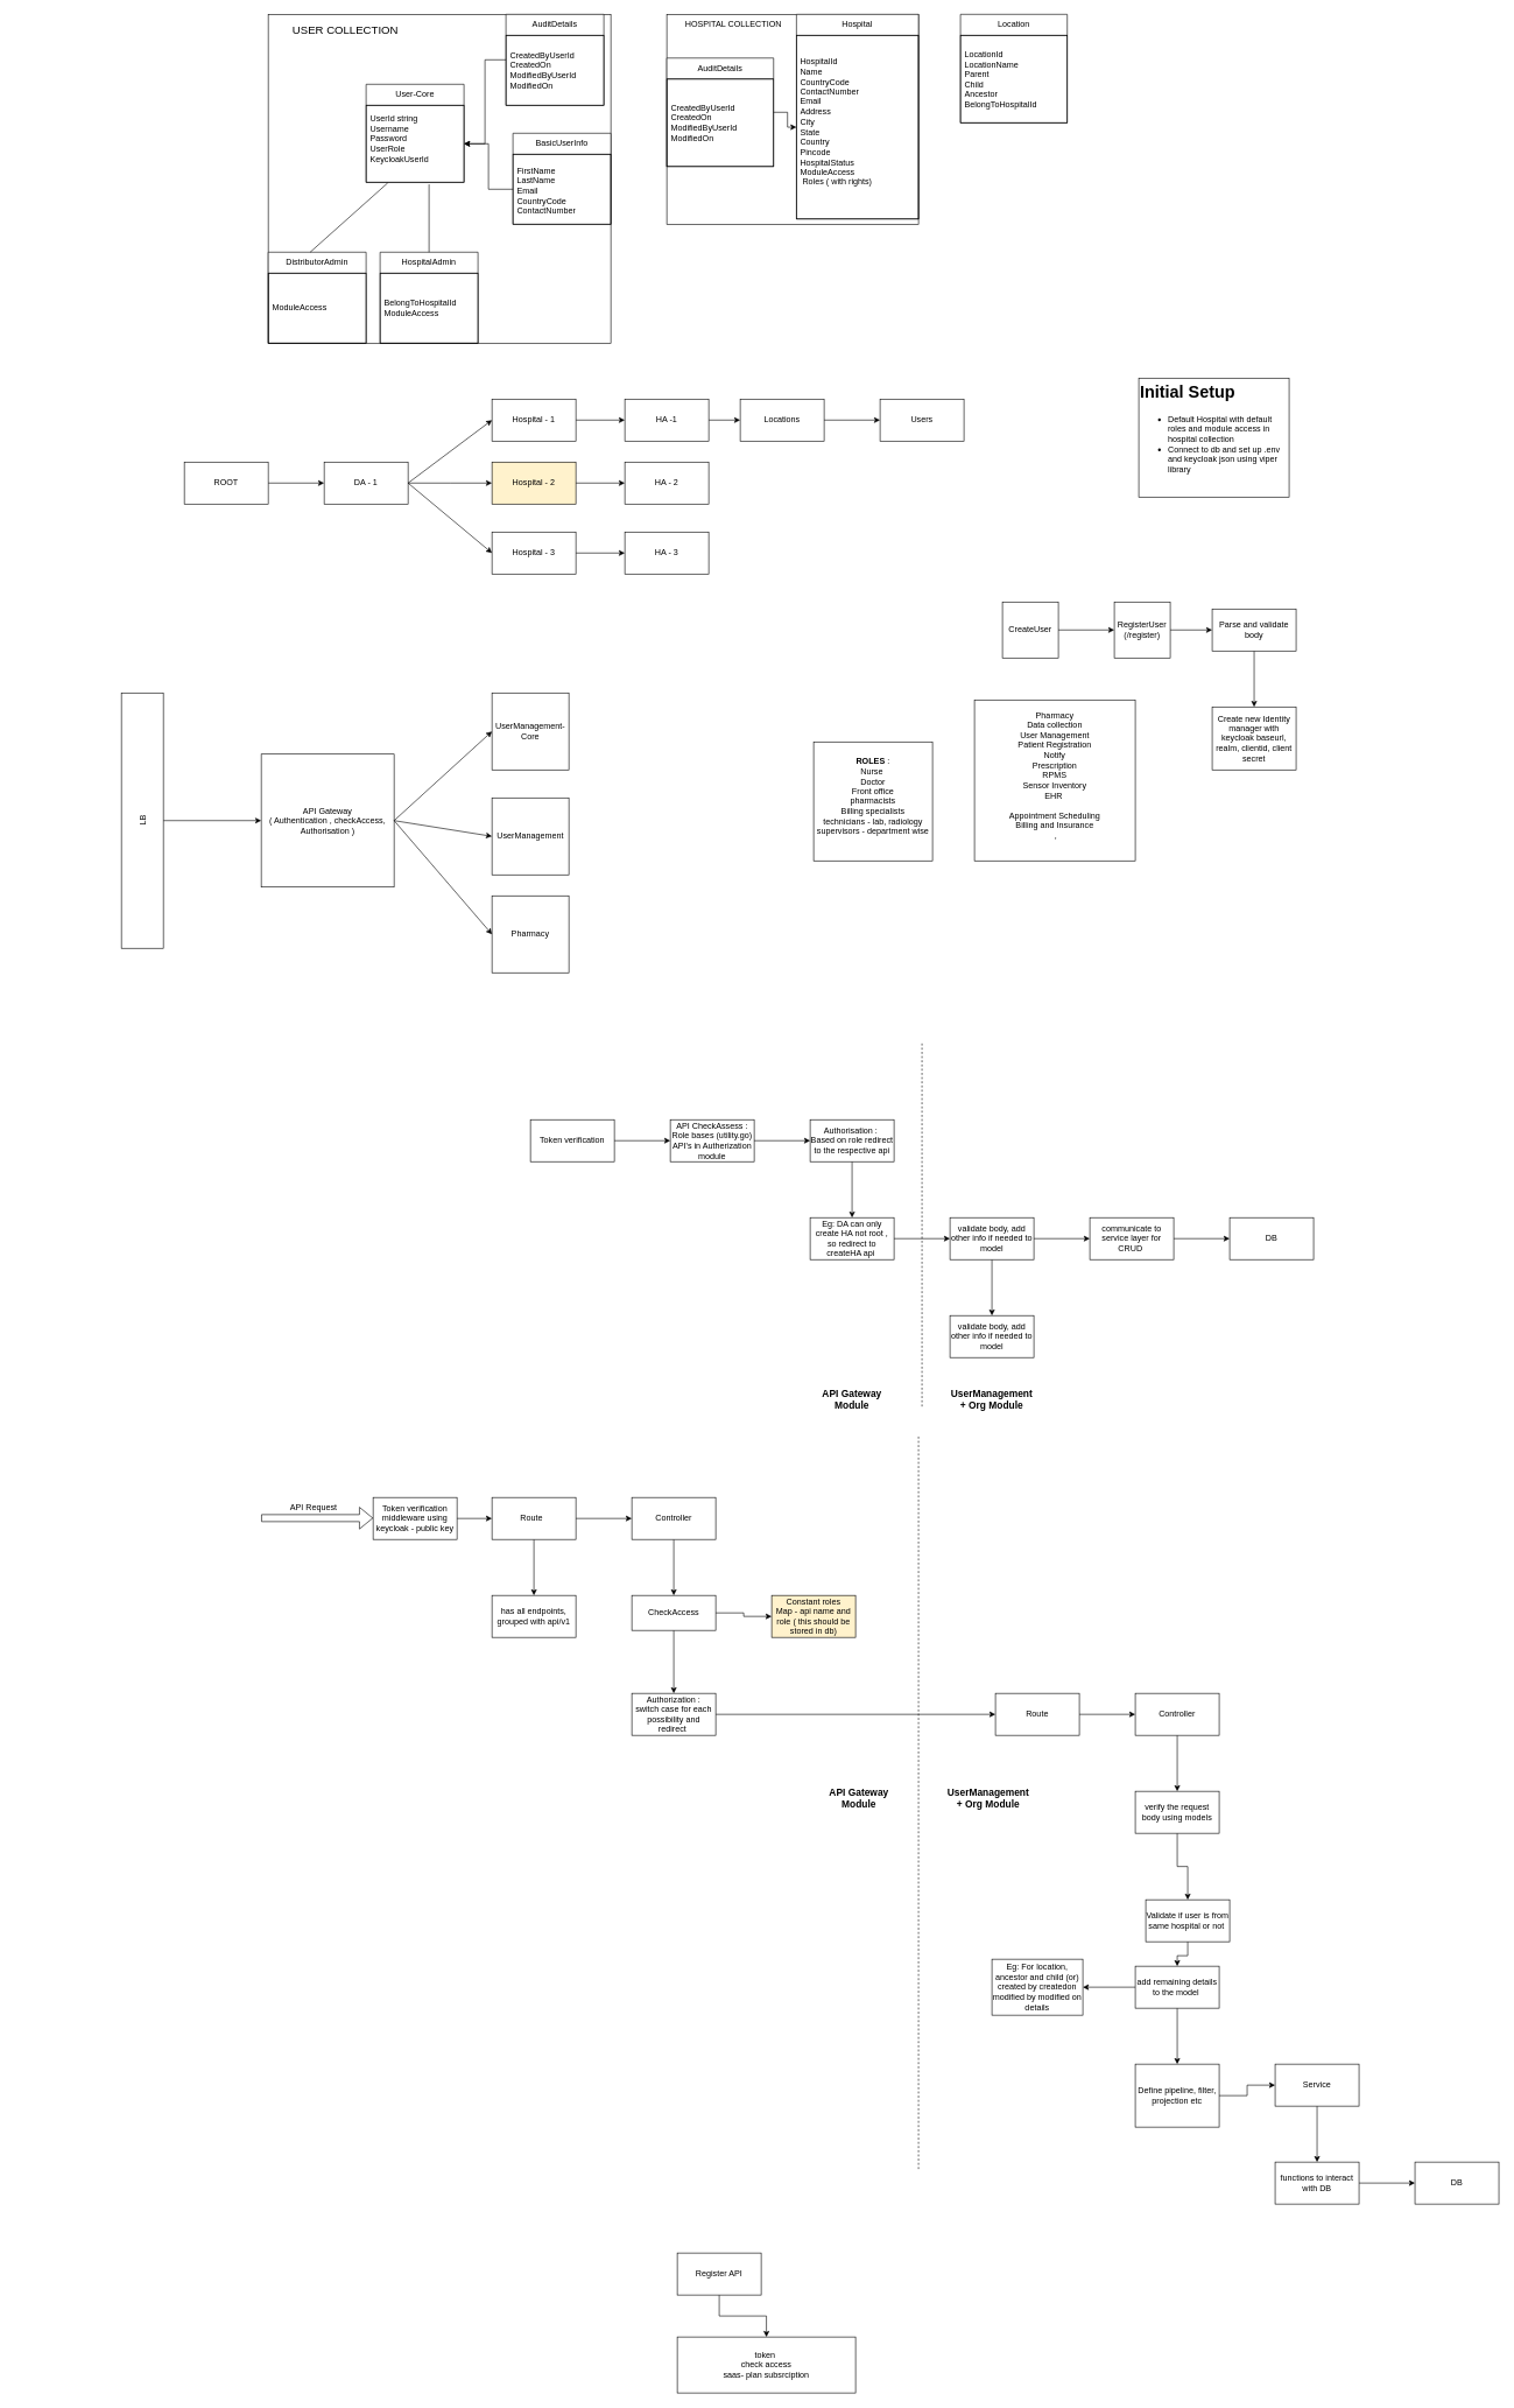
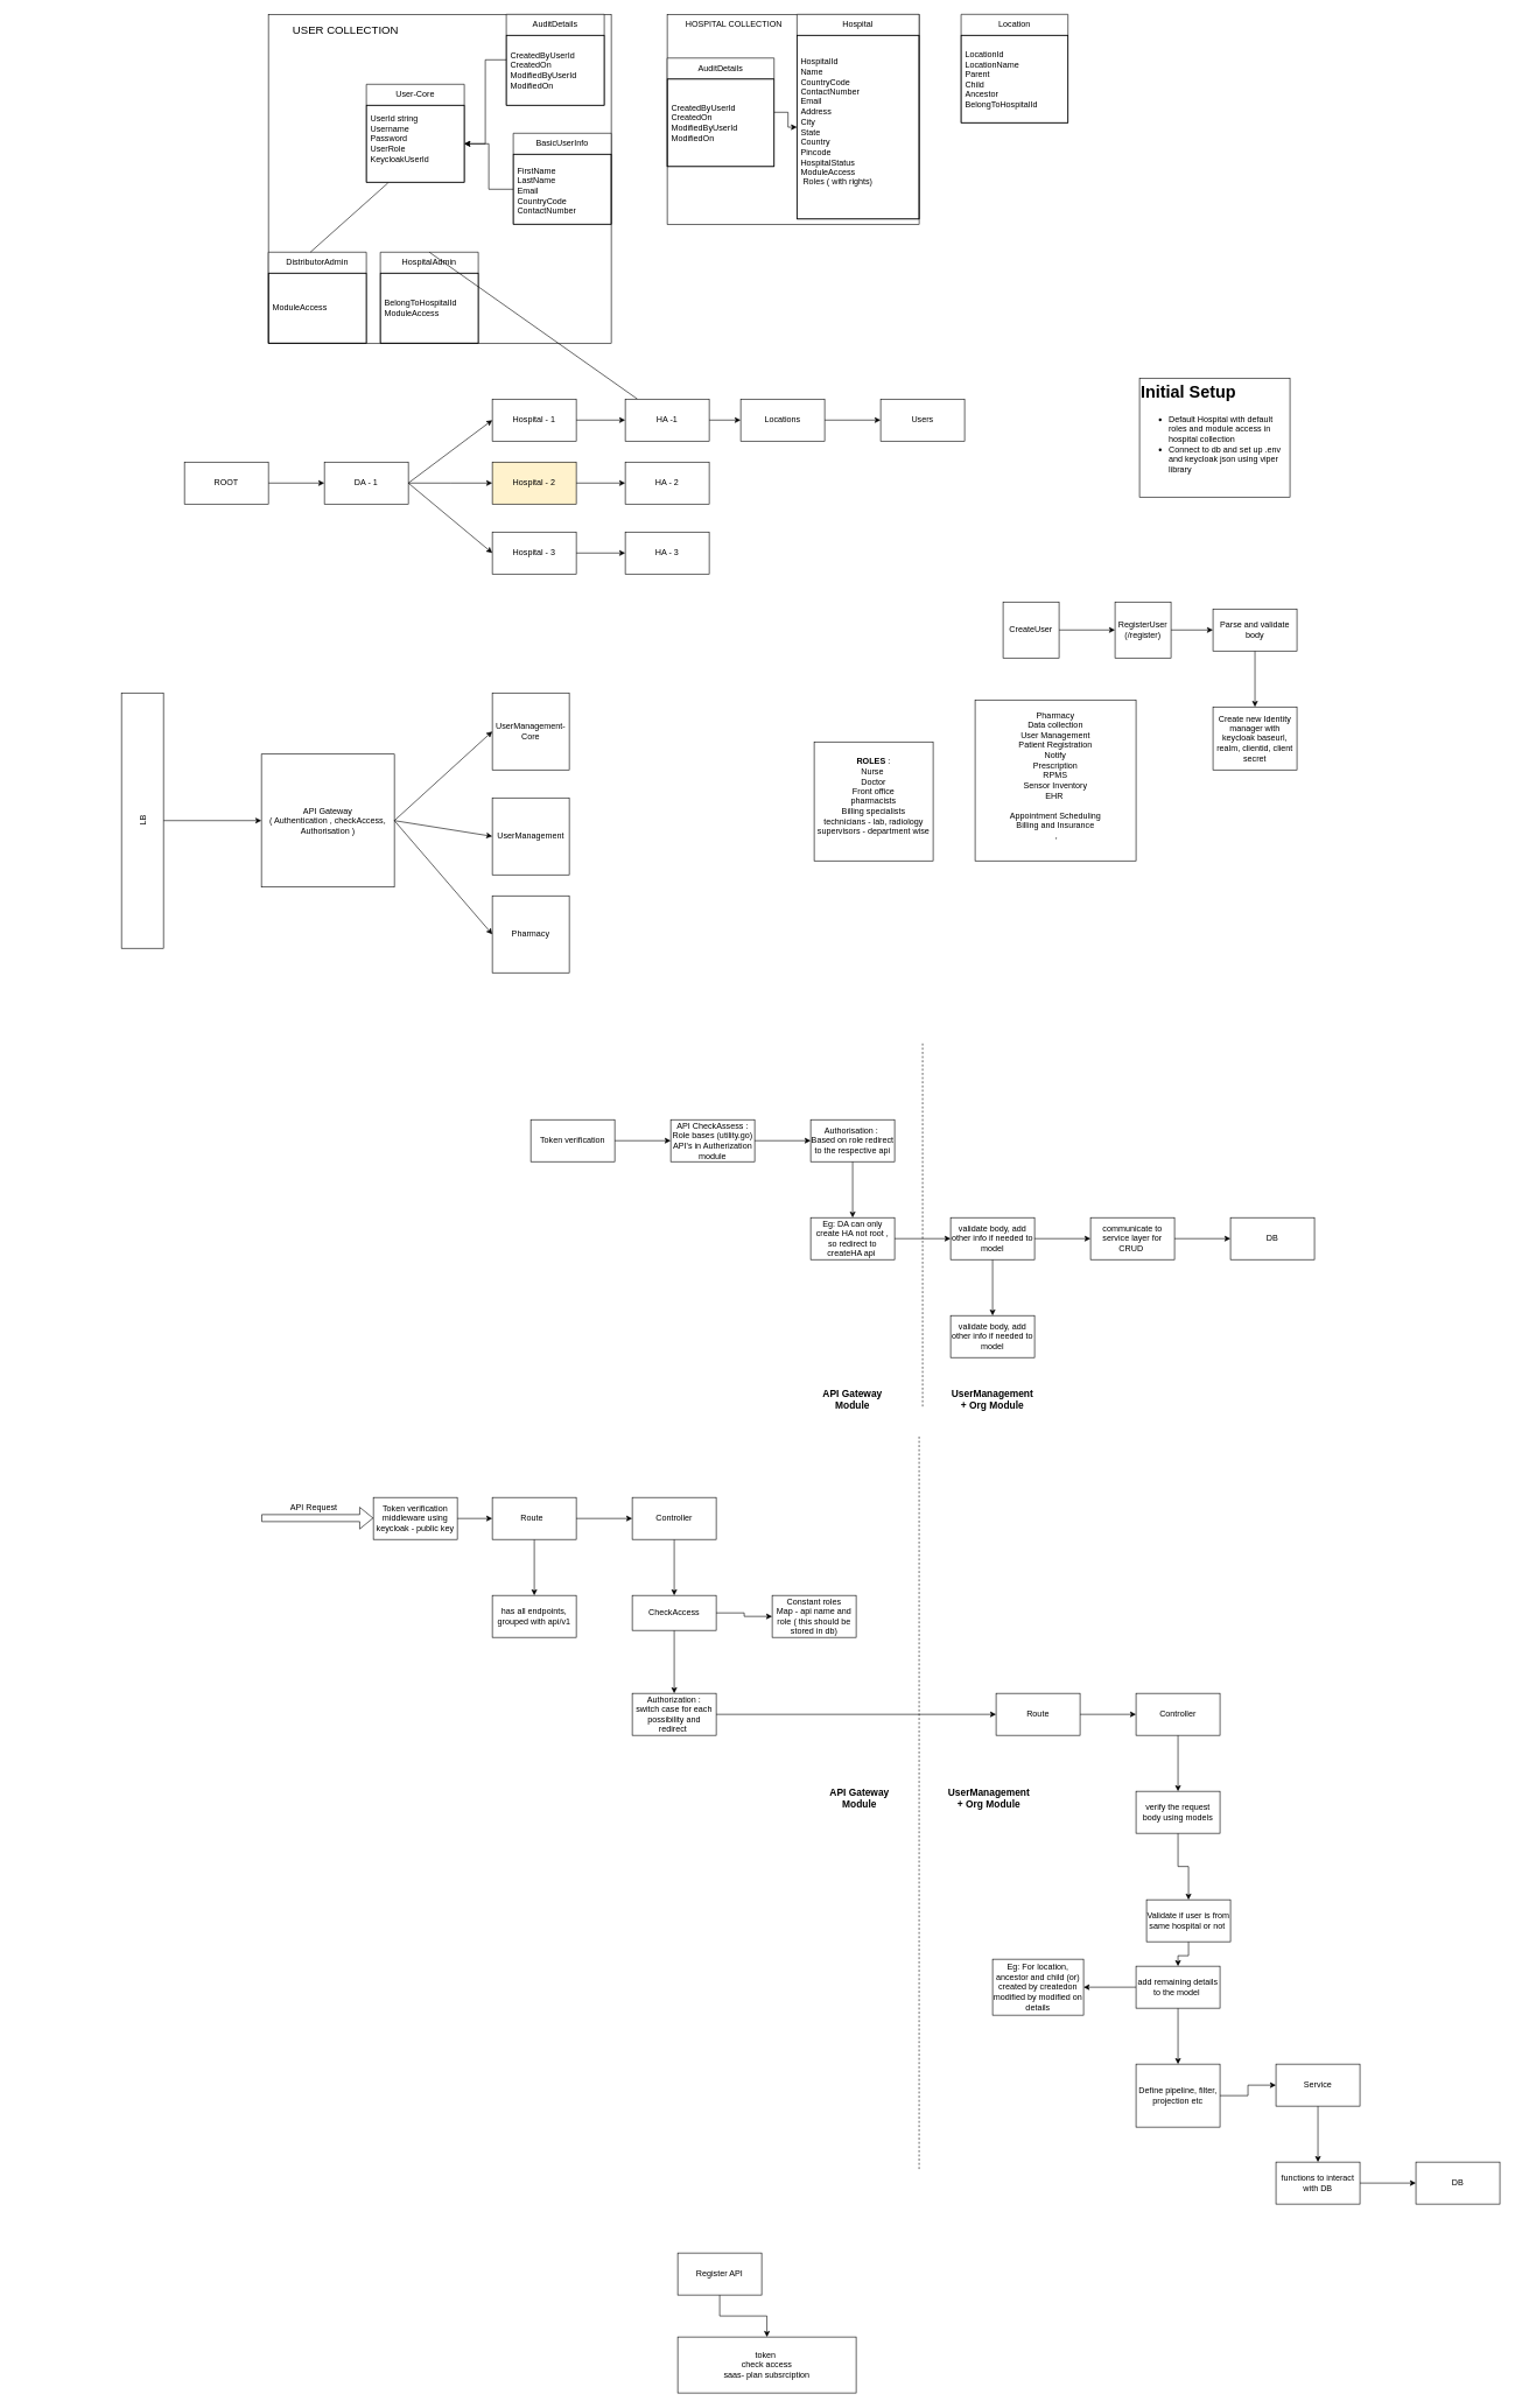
- <mxCell id="23" value="" style="endArrow=none;html=1;rounded=0;exitX=0.5;exitY=0;exitDx=0;exitDy=0;entryX=0.643;entryY=1.027;entryDx=0;entryDy=0;entryPerimeter=0;strokeColor=#000000;" parent="10" source="21" target="12" edge="1"><mxGeometry width="50" height="50" relative="1" as="geometry"><mxPoint x="190" y="310" as="sourcePoint" /><mxPoint x="240" y="260" as="targetPoint" /></mxGeometry></mxCell>
+ <mxCell id="23" value="" style="endArrow=none;html=1;rounded=0;exitX=0.5;exitY=0;exitDx=0;exitDy=0;strokeColor=#000000;" parent="10" source="21" target="37" edge="1"><mxGeometry width="50" height="50" relative="1" as="geometry"><mxPoint x="190" y="310" as="sourcePoint" /><mxPoint x="240" y="260" as="targetPoint" /></mxGeometry></mxCell>
- <mxCell id="60" value="Constant roles&lt;div&gt;Map - api name and role ( this should be stored in db)&lt;/div&gt;" style="whiteSpace=wrap;html=1;rounded=0;fillColor=#fff2cc;" parent="1" vertex="1"><mxGeometry x="1103" y="2280" width="120" height="60" as="geometry" /></mxCell>
+ <mxCell id="60" value="Constant roles&lt;div&gt;Map - api name and role ( this should be stored in db)&lt;/div&gt;" style="whiteSpace=wrap;html=1;rounded=0;" parent="1" vertex="1"><mxGeometry x="1103" y="2280" width="120" height="60" as="geometry" /></mxCell>
